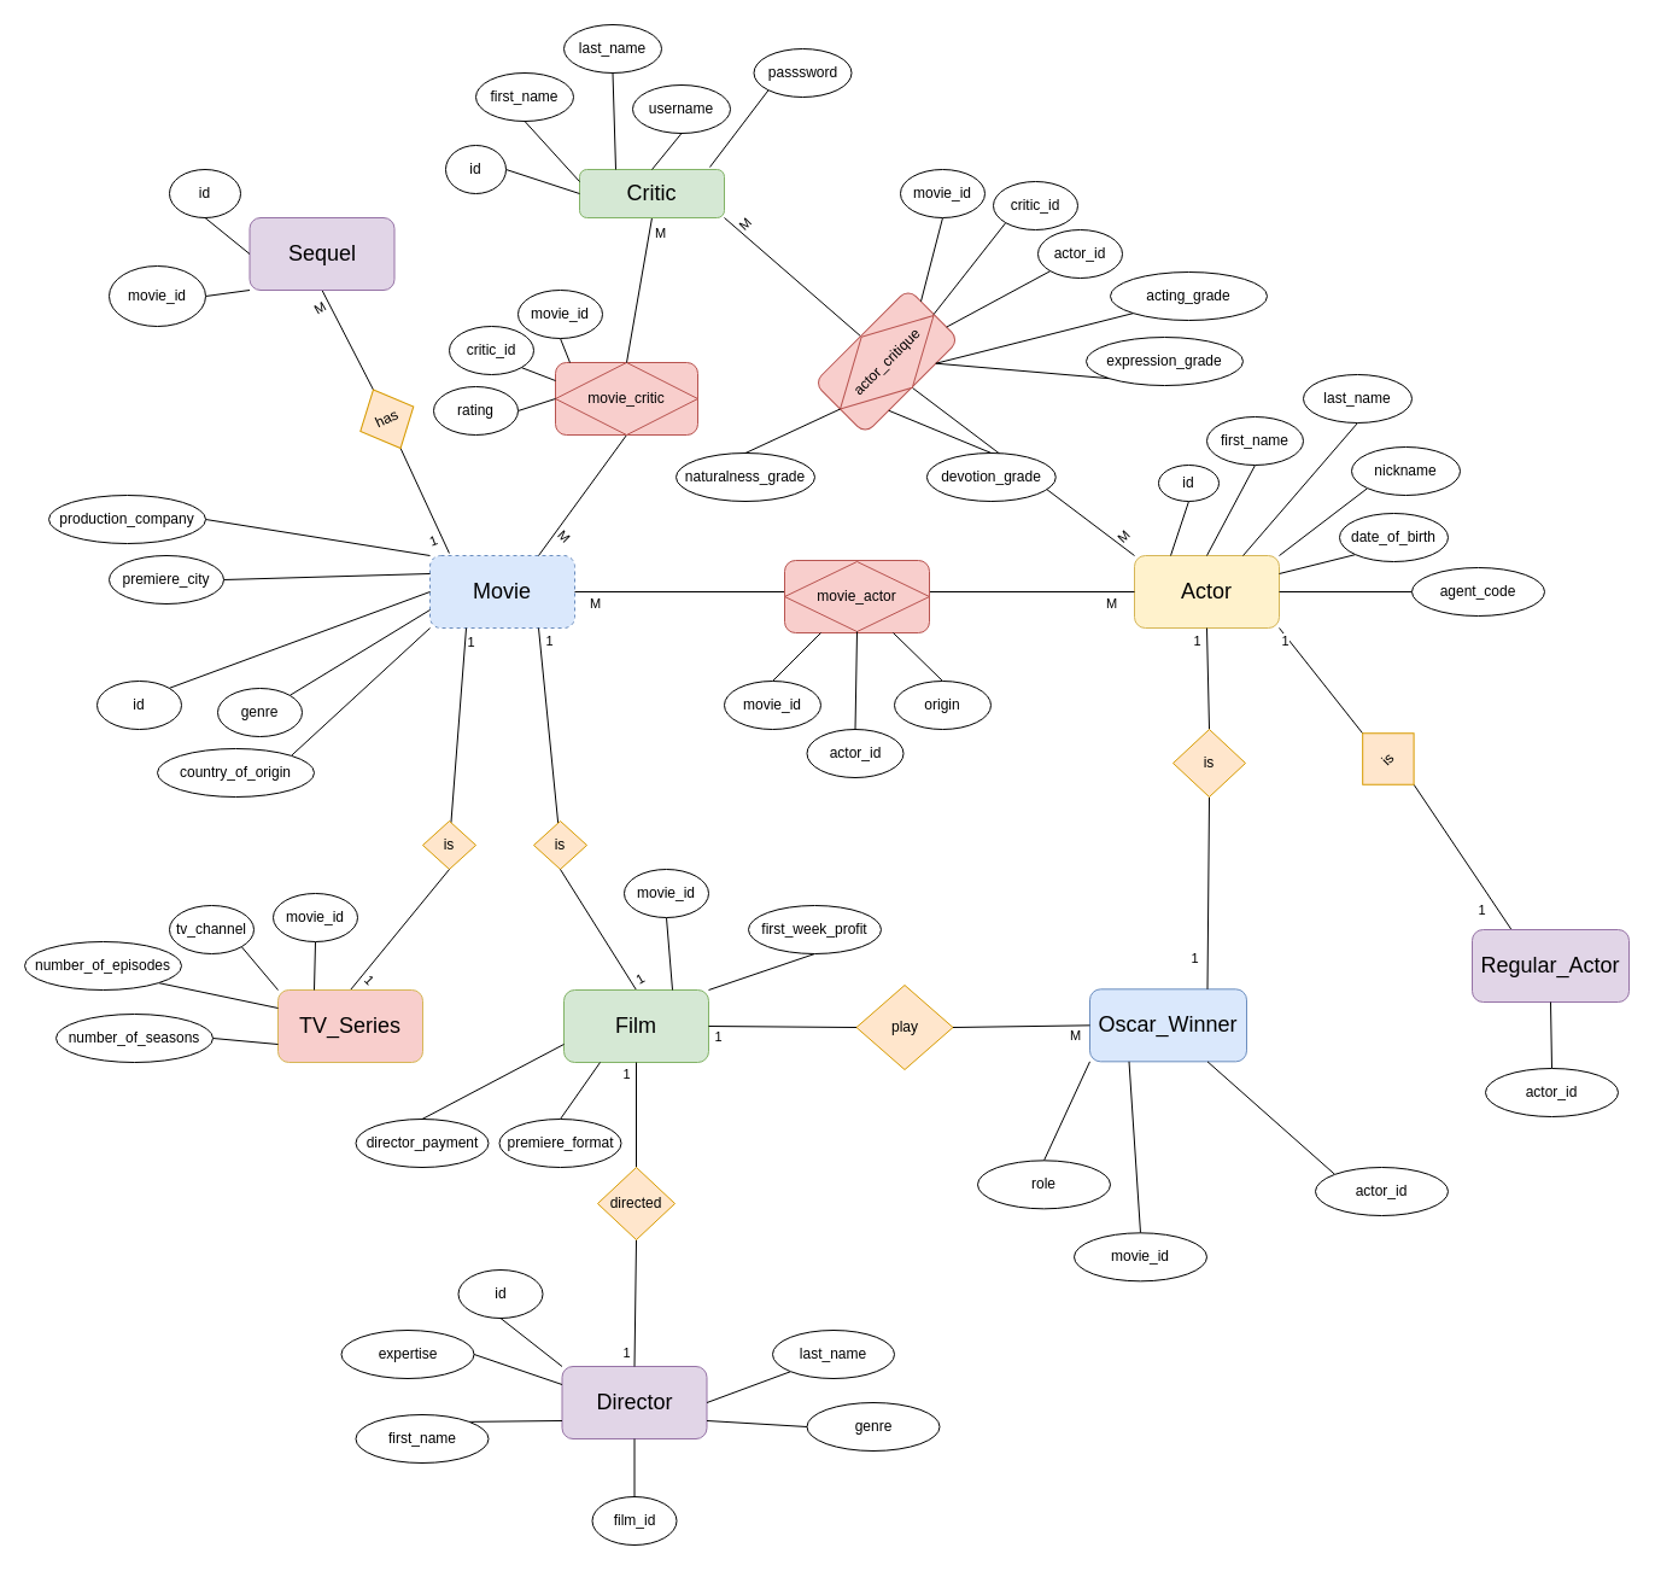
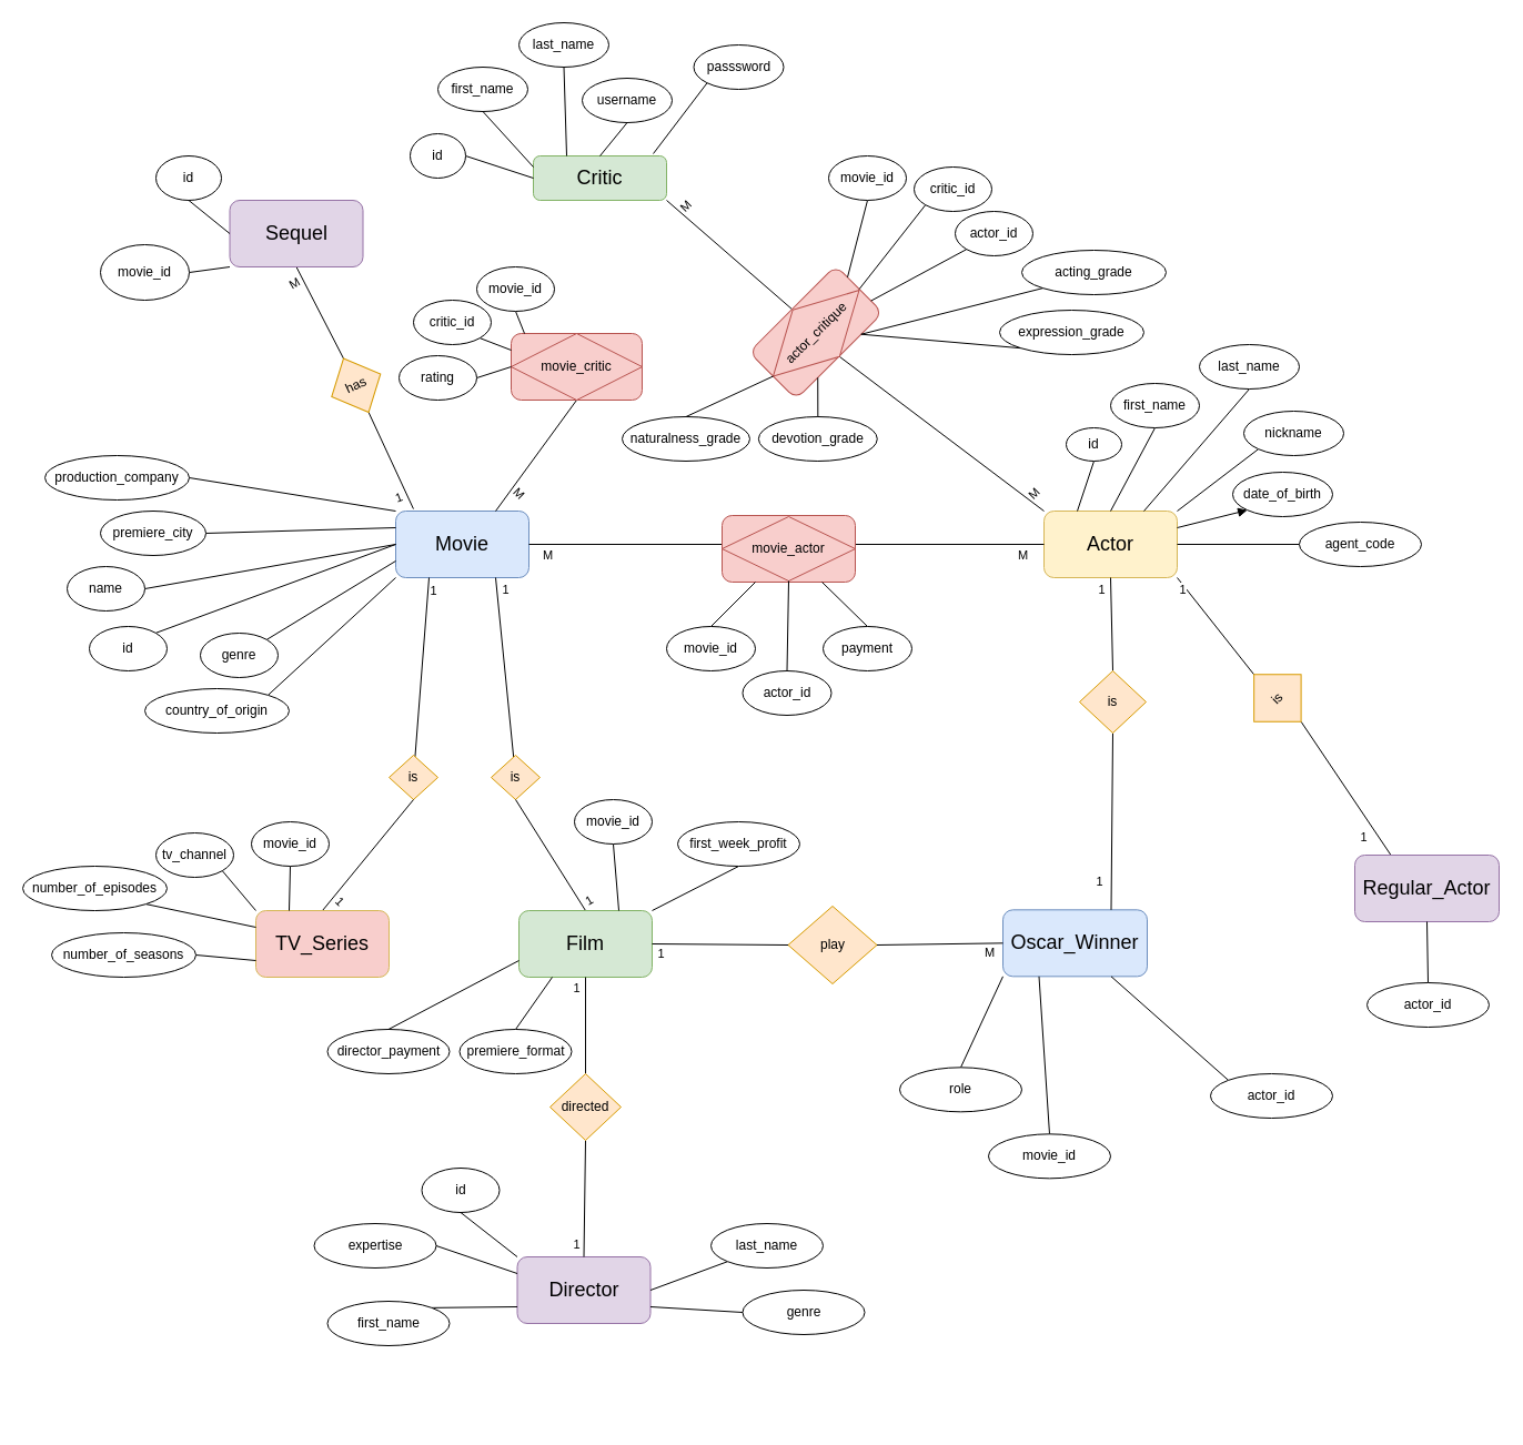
- <mxCell id="97" value="" style="endArrow=none;html=1;rounded=0;exitX=0.5;exitY=0;exitDx=0;exitDy=0;entryX=0.5;entryY=1;entryDx=0;entryDy=0;" parent="1" source="96" target="99" edge="1"><mxGeometry width="50" height="50" relative="1" as="geometry"><mxPoint x="504" y="250" as="sourcePoint" /><mxPoint x="540" y="200" as="targetPoint" /></mxGeometry></mxCell>
- <mxCell id="98" value="M" style="edgeLabel;html=1;align=center;verticalAlign=middle;resizable=0;points=[];" parent="97" vertex="1" connectable="0"><mxGeometry x="0.797" y="1" relative="1" as="geometry"><mxPoint x="10" as="offset" /></mxGeometry></mxCell>
- <mxCell id="134" value="devotion_grade" style="ellipse;whiteSpace=wrap;html=1;" parent="1" vertex="1"><mxGeometry x="767.89" y="375" width="106.88" height="40" as="geometry" /></mxCell>
+ <mxCell id="134" value="devotion_grade" style="ellipse;whiteSpace=wrap;html=1;" parent="1" vertex="1"><mxGeometry x="682.89" y="375" width="106.88" height="40" as="geometry" /></mxCell>
- <mxCell id="18" value="" style="endArrow=none;html=1;rounded=0;exitX=1;exitY=0.25;exitDx=0;exitDy=0;entryX=0;entryY=1;entryDx=0;entryDy=0;" parent="1" source="15" target="19" edge="1"><mxGeometry width="50" height="50" relative="1" as="geometry"><mxPoint x="950" y="470" as="sourcePoint" /><mxPoint x="970" y="430" as="targetPoint" /></mxGeometry></mxCell>
+ <mxCell id="18" value="" style="endArrow=block;html=1;rounded=0;exitX=1;exitY=0.25;exitDx=0;exitDy=0;entryX=0;entryY=1;entryDx=0;entryDy=0;" parent="1" source="15" target="19" edge="1"><mxGeometry width="50" height="50" relative="1" as="geometry"><mxPoint x="950" y="470" as="sourcePoint" /><mxPoint x="970" y="430" as="targetPoint" /></mxGeometry></mxCell>
- <mxCell id="2" value="&lt;font style=&quot;font-size: 18px;&quot;&gt;Movie&lt;/font&gt;" style="rounded=1;whiteSpace=wrap;html=1;fillColor=#dae8fc;strokeColor=#6c8ebf;dashed=1;" parent="1" vertex="1"><mxGeometry x="356" y="460" width="120" height="60" as="geometry" /></mxCell>
+ <mxCell id="2" value="&lt;font style=&quot;font-size: 18px;&quot;&gt;Movie&lt;/font&gt;" style="rounded=1;whiteSpace=wrap;html=1;fillColor=#dae8fc;strokeColor=#6c8ebf;" parent="1" vertex="1"><mxGeometry x="356" y="460" width="120" height="60" as="geometry" /></mxCell>
+ <mxCell id="5" value="" style="endArrow=none;html=1;rounded=0;exitX=0;exitY=0.5;exitDx=0;exitDy=0;entryX=1;entryY=0.5;entryDx=0;entryDy=0;" parent="1" source="2" target="6" edge="1"><mxGeometry width="50" height="50" relative="1" as="geometry"><mxPoint x="366" y="470" as="sourcePoint" /><mxPoint x="386" y="430" as="targetPoint" /></mxGeometry></mxCell>
+ <mxCell id="6" value="name" style="ellipse;whiteSpace=wrap;html=1;" parent="1" vertex="1"><mxGeometry x="60" y="510" width="70" height="40" as="geometry" /></mxCell>
- <mxCell id="38" value="origin" style="ellipse;whiteSpace=wrap;html=1;" parent="1" vertex="1"><mxGeometry x="741" y="564" width="80" height="40" as="geometry" /></mxCell>
+ <mxCell id="38" value="payment" style="ellipse;whiteSpace=wrap;html=1;" parent="1" vertex="1"><mxGeometry x="741" y="564" width="80" height="40" as="geometry" /></mxCell>
- <mxCell id="62" value="first_week_profit" style="ellipse;whiteSpace=wrap;html=1;" parent="1" vertex="1"><mxGeometry x="620" y="750" width="110" height="40" as="geometry" /></mxCell>
+ <mxCell id="62" value="first_week_profit" style="ellipse;whiteSpace=wrap;html=1;" parent="1" vertex="1"><mxGeometry x="610" y="740" width="110" height="40" as="geometry" /></mxCell>
- <mxCell id="161" value="" style="endArrow=none;html=1;rounded=0;exitX=0.5;exitY=1;exitDx=0;exitDy=0;entryX=0.5;entryY=0;entryDx=0;entryDy=0;" edge="1" parent="1" target="162" source="67"><mxGeometry width="50" height="50" relative="1" as="geometry"><mxPoint x="555" y="1360" as="sourcePoint" /><mxPoint x="526" y="1250" as="targetPoint" /></mxGeometry></mxCell>
- <mxCell id="162" value="film_id" style="ellipse;whiteSpace=wrap;html=1;" vertex="1" parent="1"><mxGeometry x="490.5" y="1240" width="70" height="40" as="geometry" /></mxCell>
